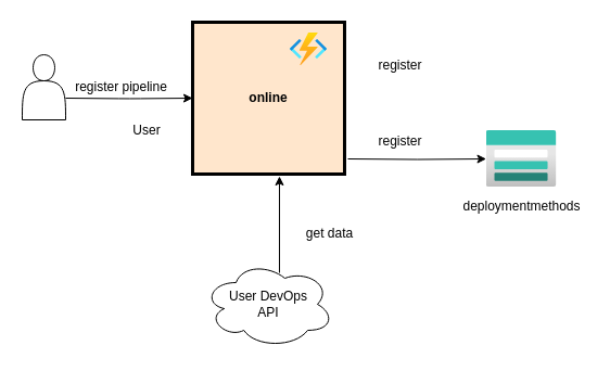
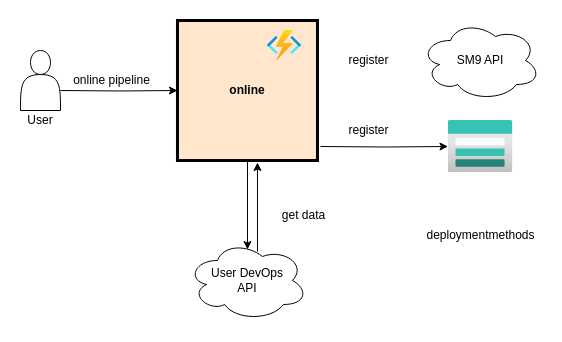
+ <mxCell id="6" value="SM9 API" style="ellipse;shape=cloud;whiteSpace=wrap;html=1;strokeWidth=1;" parent="1" vertex="1"><mxGeometry x="420" y="20" width="120" height="80" as="geometry" /></mxCell>
- <mxCell id="9" value="register pipeline" style="text;html=1;strokeColor=none;fillColor=none;align=center;verticalAlign=middle;whiteSpace=wrap;" parent="1" vertex="1"><mxGeometry x="60" y="70" width="103" height="20" as="geometry" /></mxCell>
+ <mxCell id="9" value="online pipeline" style="text;html=1;strokeColor=none;fillColor=none;align=center;verticalAlign=middle;whiteSpace=wrap;" parent="1" vertex="1"><mxGeometry x="60" y="70" width="103" height="20" as="geometry" /></mxCell>
- <mxCell id="7" value="User" style="text;html=1;strokeColor=none;fillColor=none;align=center;verticalAlign=middle;whiteSpace=wrap;" parent="1" vertex="1"><mxGeometry x="115" y="110" width="40" height="20" as="geometry" /></mxCell>
+ <mxCell id="7" value="User" style="text;html=1;strokeColor=none;fillColor=none;align=center;verticalAlign=middle;whiteSpace=wrap;" parent="1" vertex="1"><mxGeometry x="20" y="110" width="40" height="20" as="geometry" /></mxCell>
- <mxCell id="18" value="deploymentmethods" style="text;html=1;strokeColor=none;fillColor=none;align=center;verticalAlign=middle;whiteSpace=wrap;" vertex="1" parent="1"><mxGeometry x="428.5" y="180" width="103" height="20" as="geometry" /></mxCell>
+ <mxCell id="18" value="deploymentmethods" style="text;html=1;strokeColor=none;fillColor=none;align=center;verticalAlign=middle;whiteSpace=wrap;" vertex="1" parent="1"><mxGeometry x="428.5" y="225" width="103" height="20" as="geometry" /></mxCell>
+ <mxCell id="4" style="edgeStyle=orthogonalEdgeStyle;rounded=0;orthogonalLoop=1;jettySize=auto;html=1;entryX=0.5;entryY=0.113;entryDx=0;entryDy=0;entryPerimeter=0;" edge="1" parent="1" source="5" target="13"><mxGeometry relative="1" as="geometry" /></mxCell>
